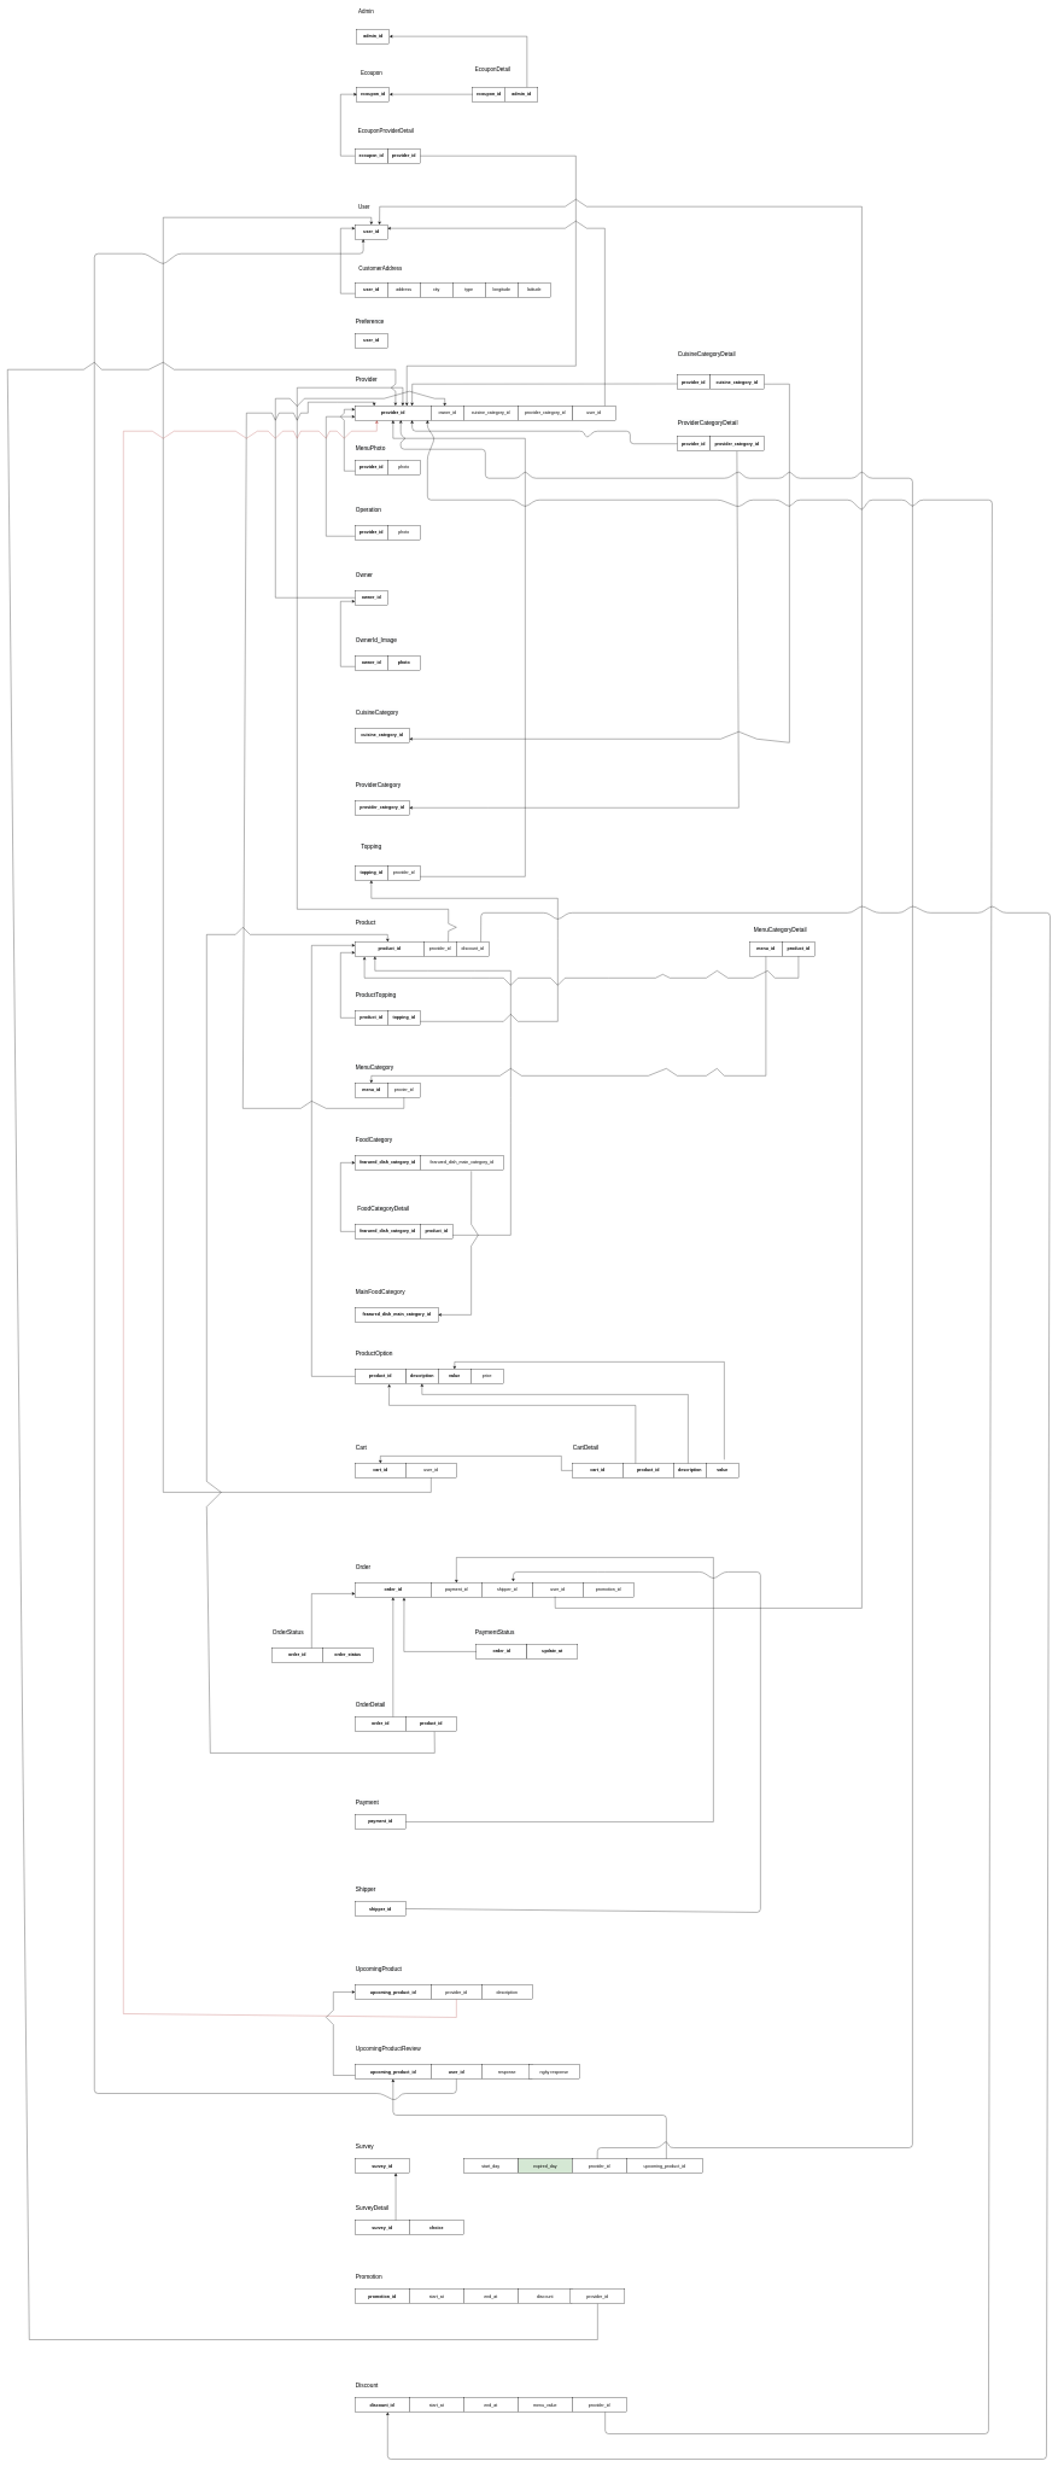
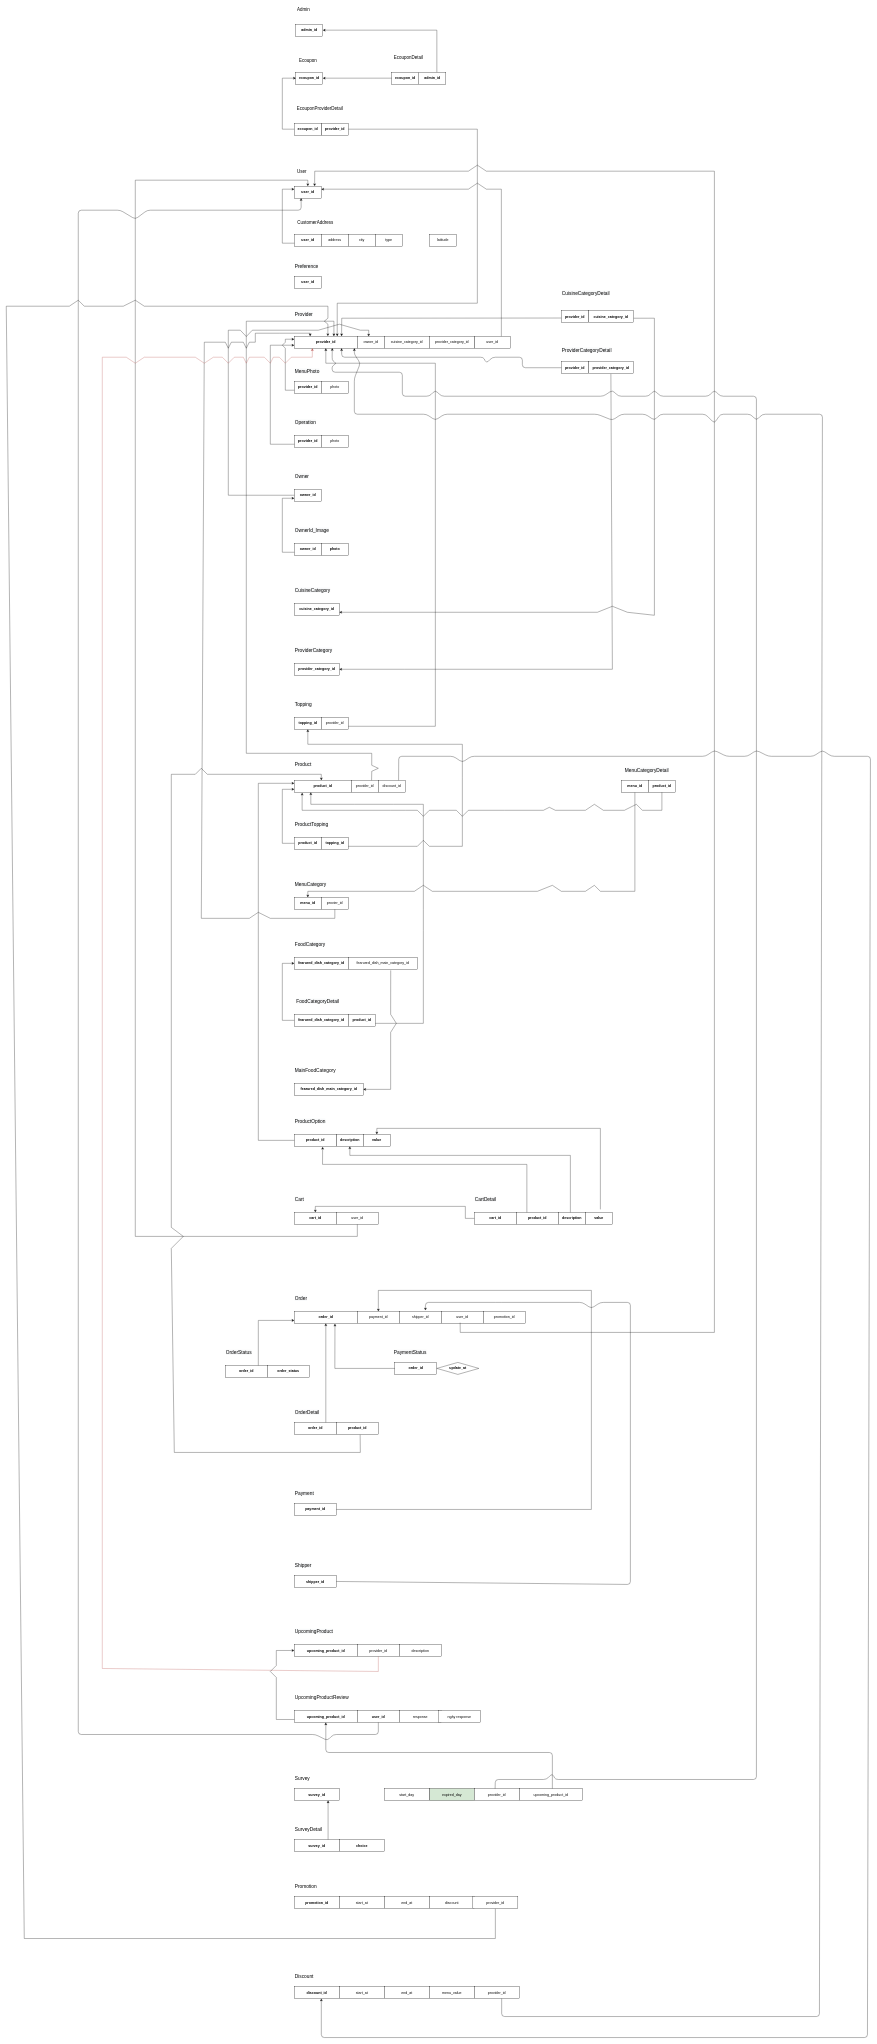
- <mxCell id="9" value="longitude" style="rounded=0;whiteSpace=wrap;html=1;fontStyle=0" parent="1" vertex="1"><mxGeometry x="1340" y="780" width="90" height="40" as="geometry" /></mxCell>
- <mxCell id="56" value="&lt;span style=&quot;color: rgb(0 , 0 , 0) ; font-family: &amp;#34;helvetica&amp;#34; ; font-size: 16px ; font-style: normal ; font-weight: 400 ; letter-spacing: normal ; text-align: center ; text-indent: 0px ; text-transform: none ; word-spacing: 0px ; background-color: rgb(248 , 249 , 250) ; display: inline ; float: none&quot;&gt;Topping&lt;/span&gt;" style="text;whiteSpace=wrap;html=1;fontSize=16;" parent="1" vertex="1"><mxGeometry x="995" y="2320" width="90" height="30" as="geometry" /></mxCell>
+ <mxCell id="56" value="&lt;span style=&quot;color: rgb(0 , 0 , 0) ; font-family: &amp;#34;helvetica&amp;#34; ; font-size: 16px ; font-style: normal ; font-weight: 400 ; letter-spacing: normal ; text-align: center ; text-indent: 0px ; text-transform: none ; word-spacing: 0px ; background-color: rgb(248 , 249 , 250) ; display: inline ; float: none&quot;&gt;Topping&lt;/span&gt;" style="text;whiteSpace=wrap;html=1;fontSize=16;" parent="1" vertex="1"><mxGeometry x="980" y="2330" width="90" height="30" as="geometry" /></mxCell>
- <mxCell id="86" value="price" style="rounded=0;whiteSpace=wrap;html=1;fontStyle=0" parent="1" vertex="1"><mxGeometry x="1300" y="3780" width="90" height="40" as="geometry" /></mxCell>
- <mxCell id="105" value="update_at" style="rounded=0;whiteSpace=wrap;html=1;fontStyle=1" parent="1" vertex="1"><mxGeometry x="1455" y="4540" width="140" height="40" as="geometry" /></mxCell>
+ <mxCell id="105" value="update_at" style="rhombus;whiteSpace=wrap;html=1;fontStyle=1;" parent="1" vertex="1"><mxGeometry x="1455" y="4540" width="140" height="40" as="geometry" /></mxCell>
